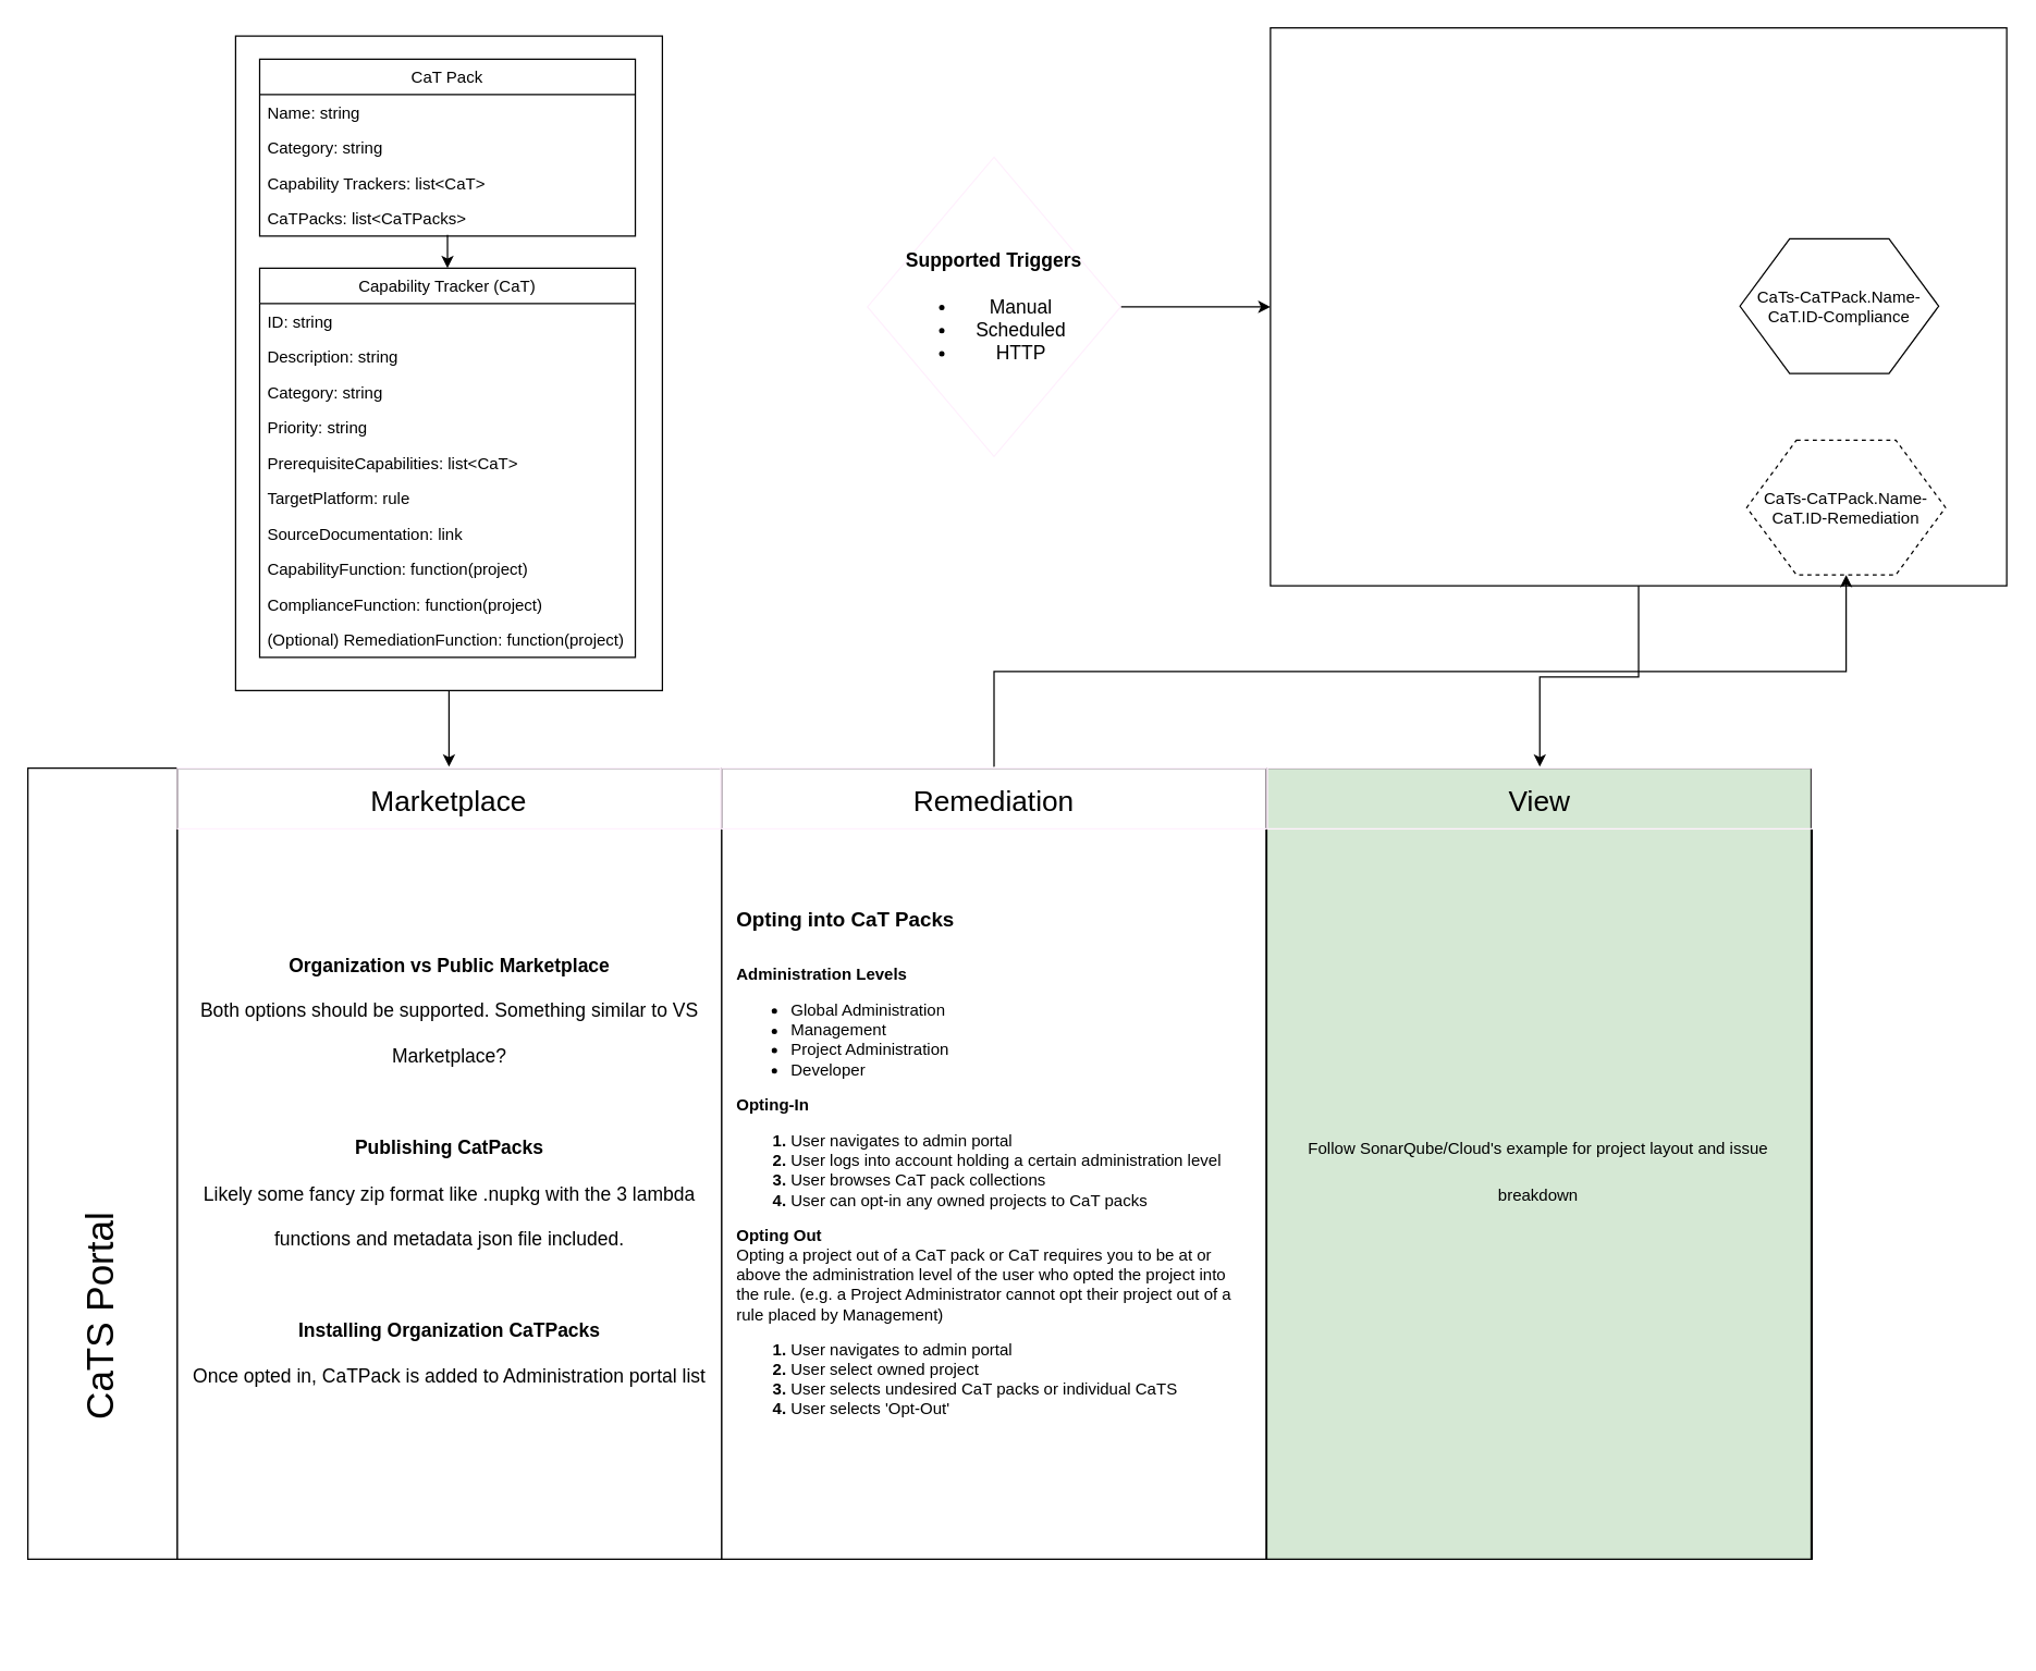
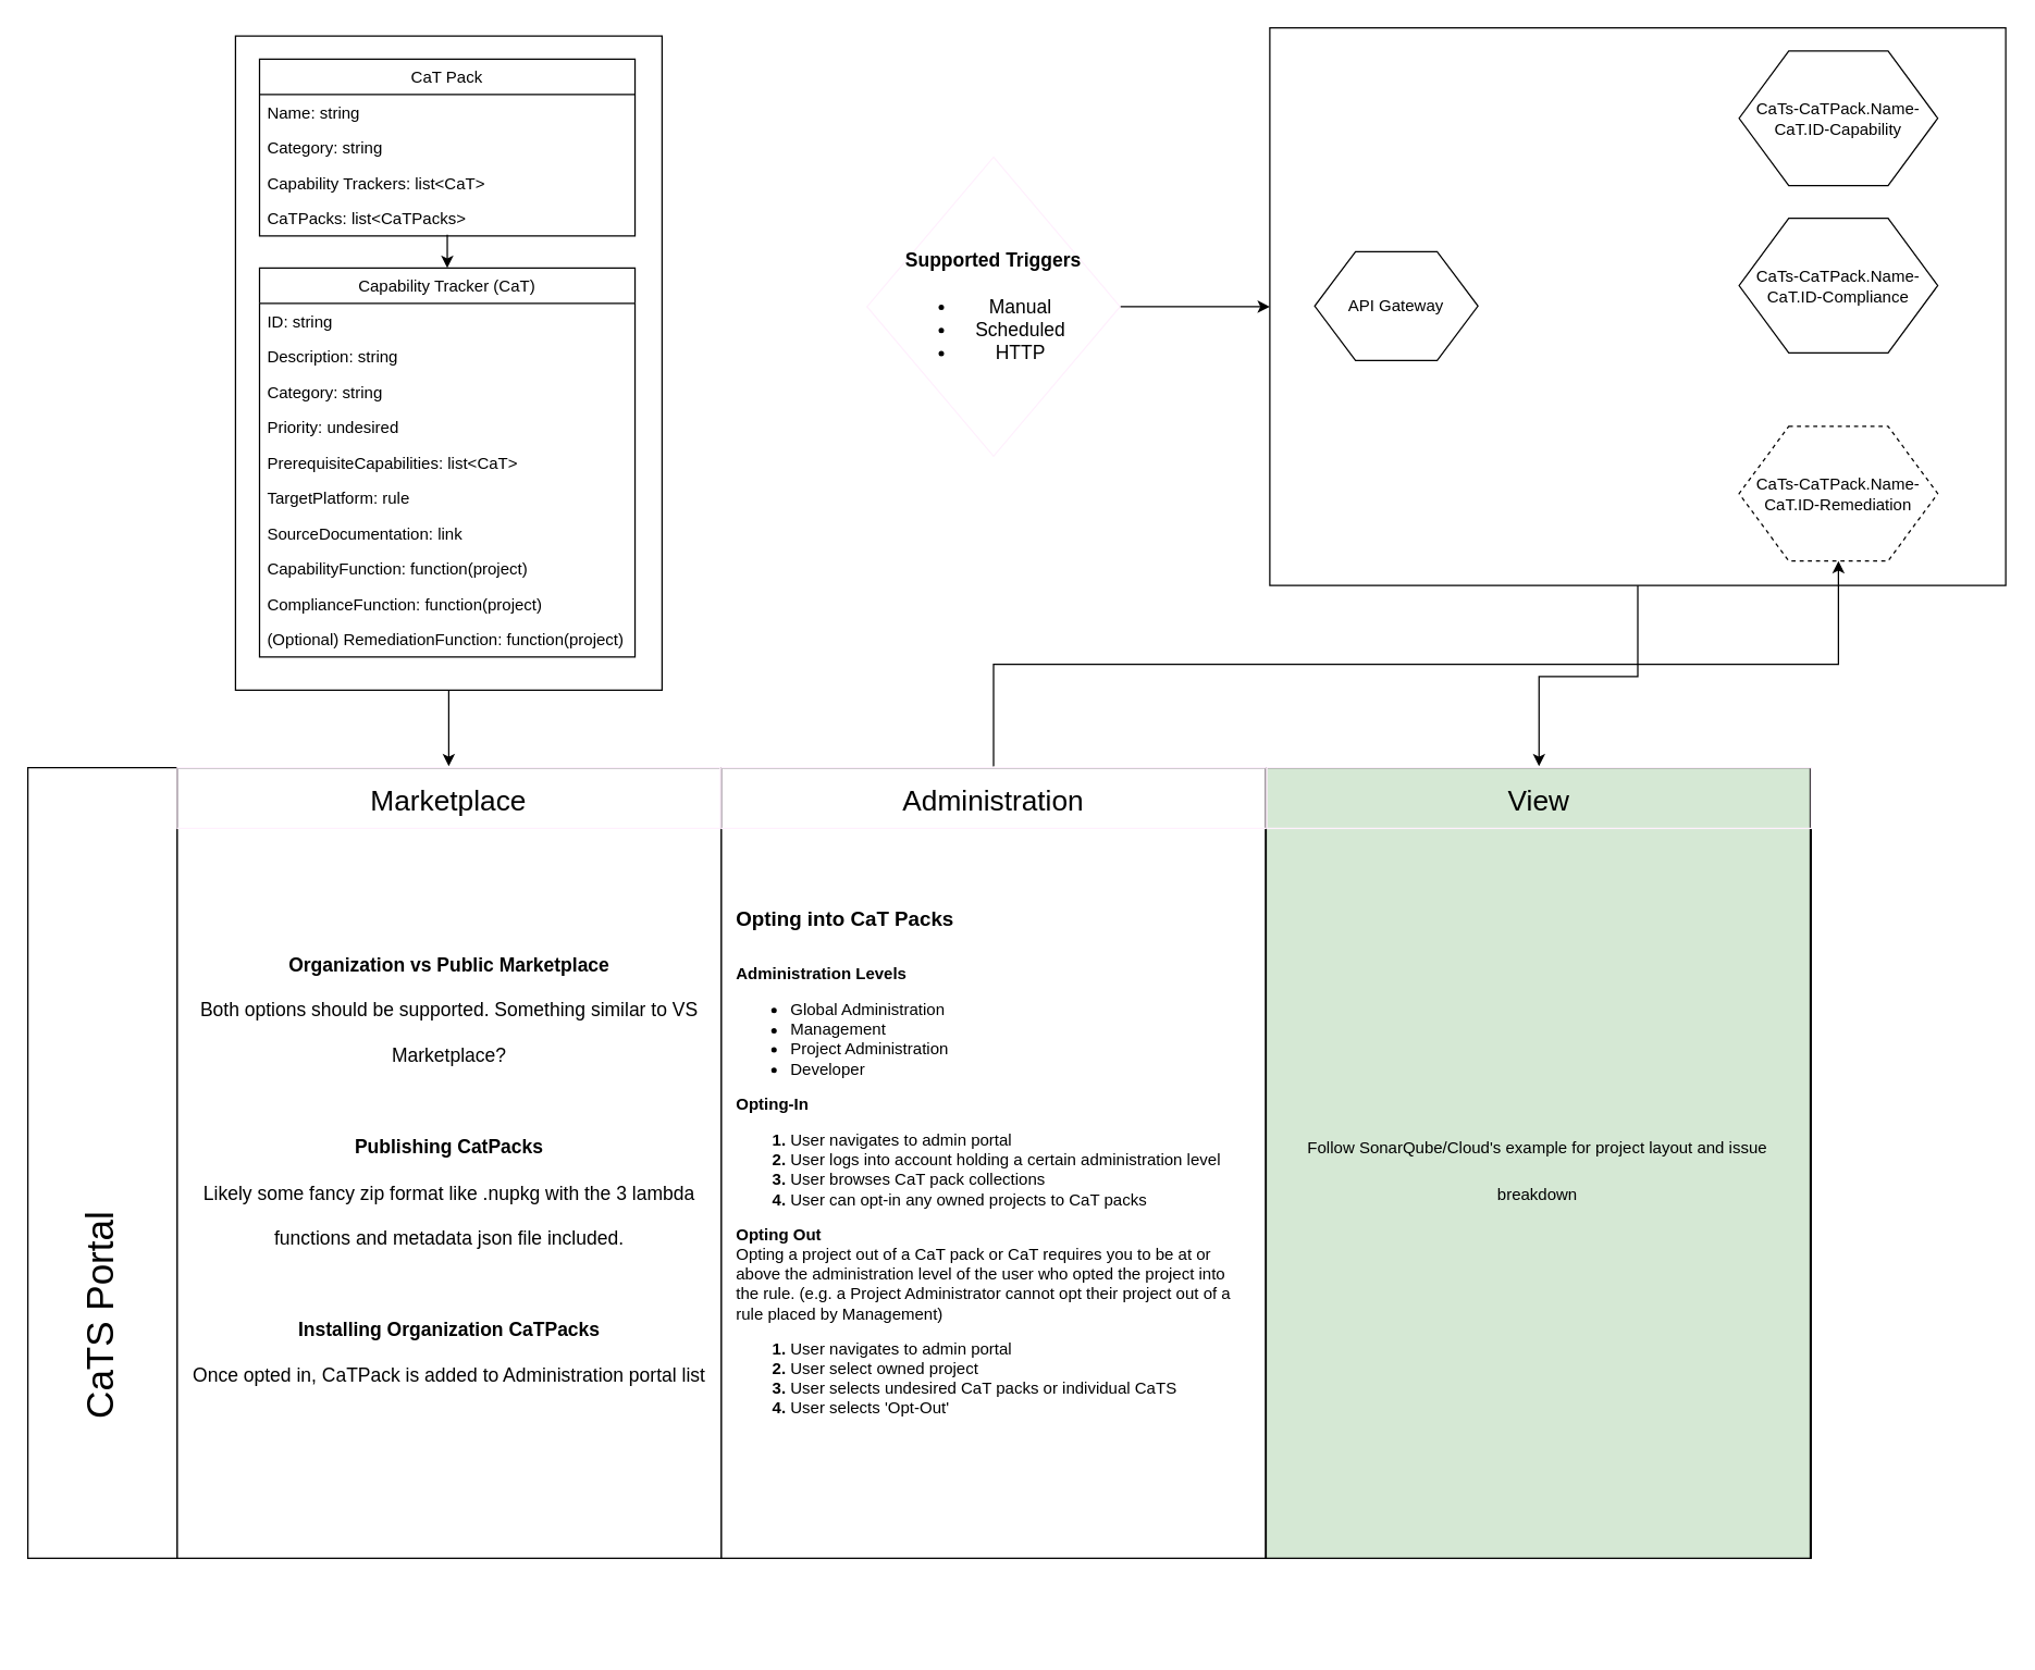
+ <mxCell id="24" value="CaTs-CaTPack.Name-CaT.ID-Capability" style="shape=hexagon;perimeter=hexagonPerimeter2;whiteSpace=wrap;html=1;" parent="21" vertex="1"><mxGeometry x="345" y="17" width="146" height="99" as="geometry" /></mxCell>
+ <mxCell id="23" value="API Gateway" style="shape=hexagon;perimeter=hexagonPerimeter2;whiteSpace=wrap;html=1;" parent="21" vertex="1"><mxGeometry x="33" y="164.5" width="120" height="80" as="geometry" /></mxCell>
- <mxCell id="25" value="CaTs-CaTPack.Name-CaT.ID-Compliance" style="shape=hexagon;perimeter=hexagonPerimeter2;whiteSpace=wrap;html=1;" parent="21" vertex="1"><mxGeometry x="345" y="155" width="146" height="99" as="geometry" /></mxCell>
+ <mxCell id="25" value="CaTs-CaTPack.Name-CaT.ID-Compliance" style="shape=hexagon;perimeter=hexagonPerimeter2;whiteSpace=wrap;html=1;" parent="21" vertex="1"><mxGeometry x="345" y="140" width="146" height="99" as="geometry" /></mxCell>
- <mxCell id="8" value="Priority: string" style="text;strokeColor=none;fillColor=none;align=left;verticalAlign=top;spacingLeft=4;spacingRight=4;overflow=hidden;rotatable=0;points=[[0,0.5],[1,0.5]];portConstraint=eastwest;" parent="4" vertex="1"><mxGeometry y="104" width="276.039" height="26" as="geometry" /></mxCell>
+ <mxCell id="8" value="Priority: undesired" style="text;strokeColor=none;fillColor=none;align=left;verticalAlign=top;spacingLeft=4;spacingRight=4;overflow=hidden;rotatable=0;points=[[0,0.5],[1,0.5]];portConstraint=eastwest;" parent="4" vertex="1"><mxGeometry y="104" width="276.039" height="26" as="geometry" /></mxCell>
- <mxCell id="26" value="CaTs-CaTPack.Name-CaT.ID-Remediation" style="shape=hexagon;perimeter=hexagonPerimeter2;whiteSpace=wrap;html=1;dashed=1;" parent="21" vertex="1"><mxGeometry x="350" y="303" width="146" height="99" as="geometry" /></mxCell>
+ <mxCell id="26" value="CaTs-CaTPack.Name-CaT.ID-Remediation" style="shape=hexagon;perimeter=hexagonPerimeter2;whiteSpace=wrap;html=1;dashed=1;" parent="21" vertex="1"><mxGeometry x="345" y="293" width="146" height="99" as="geometry" /></mxCell>
- <mxCell id="37" value="&lt;font style=&quot;font-size: 21px&quot;&gt;Remediation&lt;/font&gt;" style="text;html=1;strokeColor=#FFF0FD;fillColor=none;align=center;verticalAlign=middle;whiteSpace=wrap;rounded=0;fontSize=28;perimeterSpacing=1;" parent="29" vertex="1"><mxGeometry x="509.83" width="400.17" height="44.642" as="geometry" /></mxCell>
+ <mxCell id="37" value="&lt;font style=&quot;font-size: 21px&quot;&gt;Administration&lt;/font&gt;" style="text;html=1;strokeColor=#FFF0FD;fillColor=none;align=center;verticalAlign=middle;whiteSpace=wrap;rounded=0;fontSize=28;perimeterSpacing=1;" parent="29" vertex="1"><mxGeometry x="509.83" width="400.17" height="44.642" as="geometry" /></mxCell>
